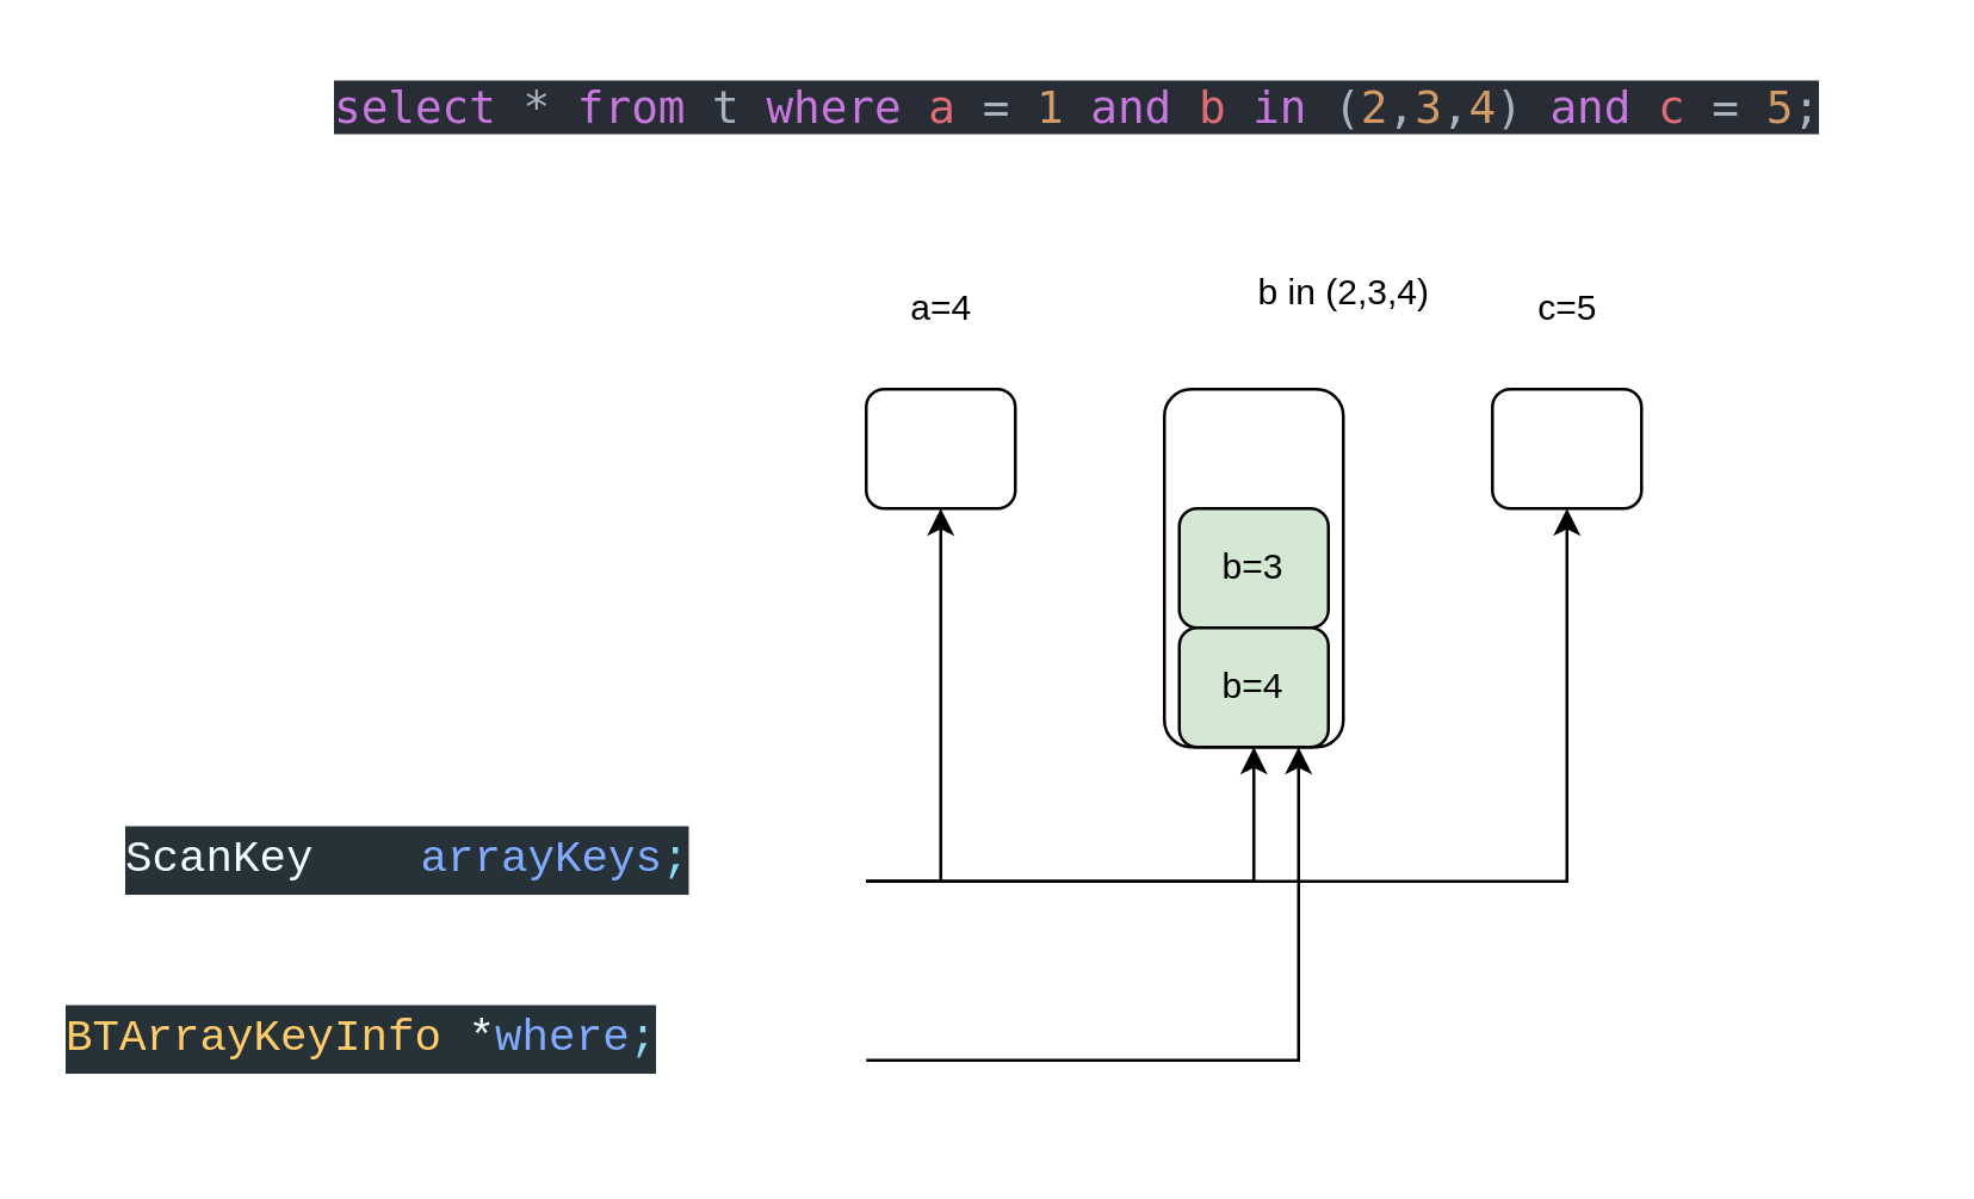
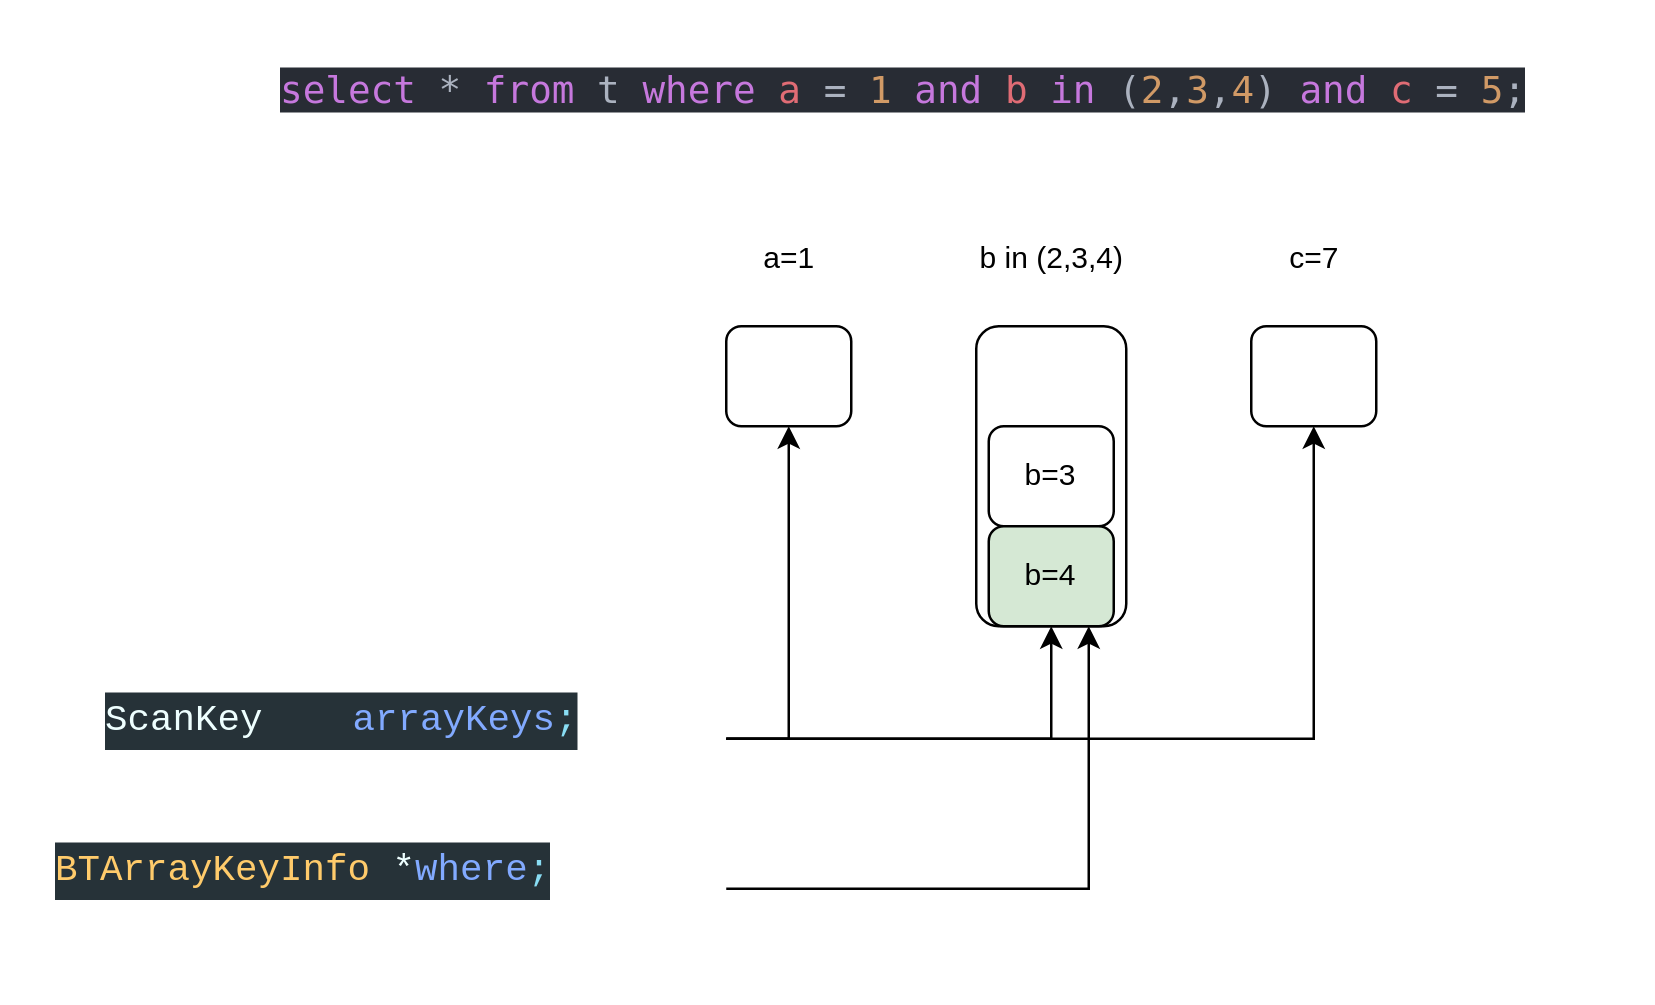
- <mxCell id="7" value="b in (2,3,4)" style="text;html=1;align=center;verticalAlign=middle;resizable=0;points=[];autosize=1;strokeColor=none;fillColor=none;" vertex="1" parent="1"><mxGeometry x="410" y="83" width="80" height="30" as="geometry" /></mxCell>
+ <mxCell id="7" value="b in (2,3,4)" style="text;html=1;align=center;verticalAlign=middle;resizable=0;points=[];autosize=1;strokeColor=none;fillColor=none;" vertex="1" parent="1"><mxGeometry x="380" y="88" width="80" height="30" as="geometry" /></mxCell>
- <mxCell id="6" value="a=4" style="text;html=1;align=center;verticalAlign=middle;resizable=0;points=[];autosize=1;strokeColor=none;fillColor=none;" vertex="1" parent="1"><mxGeometry x="295" y="88" width="40" height="30" as="geometry" /></mxCell>
+ <mxCell id="6" value="a=1" style="text;html=1;align=center;verticalAlign=middle;resizable=0;points=[];autosize=1;strokeColor=none;fillColor=none;" vertex="1" parent="1"><mxGeometry x="295" y="88" width="40" height="30" as="geometry" /></mxCell>
- <mxCell id="8" value="c=5" style="text;html=1;align=center;verticalAlign=middle;resizable=0;points=[];autosize=1;strokeColor=none;fillColor=none;" vertex="1" parent="1"><mxGeometry x="505" y="88" width="40" height="30" as="geometry" /></mxCell>
+ <mxCell id="8" value="c=7" style="text;html=1;align=center;verticalAlign=middle;resizable=0;points=[];autosize=1;strokeColor=none;fillColor=none;" vertex="1" parent="1"><mxGeometry x="505" y="88" width="40" height="30" as="geometry" /></mxCell>
- <mxCell id="15" value="b=3" style="rounded=1;whiteSpace=wrap;html=1;fillColor=#d5e8d4;" vertex="1" parent="1"><mxGeometry x="395" y="170" width="50" height="40" as="geometry" /></mxCell>
+ <mxCell id="15" value="b=3" style="rounded=1;whiteSpace=wrap;html=1;" vertex="1" parent="1"><mxGeometry x="395" y="170" width="50" height="40" as="geometry" /></mxCell>
